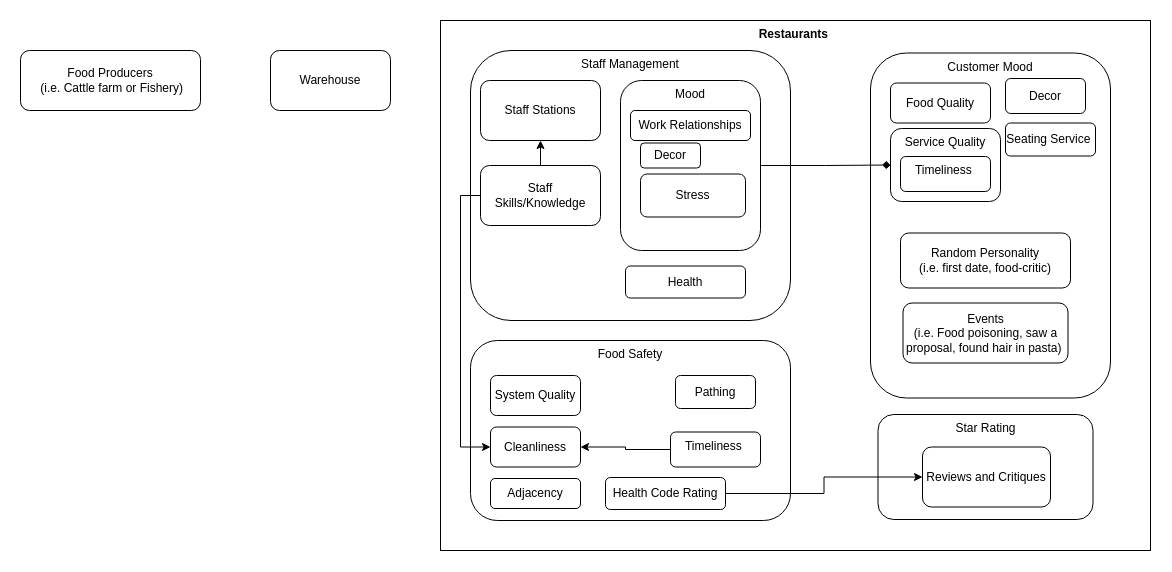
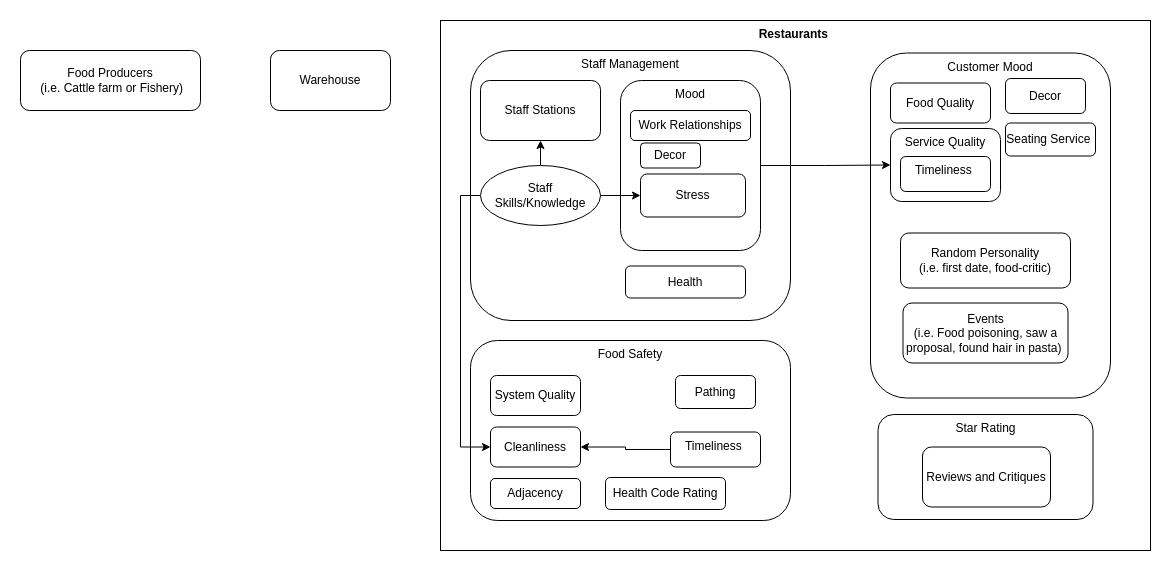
- <mxCell id="12" style="edgeStyle=orthogonalEdgeStyle;rounded=0;orthogonalLoop=1;jettySize=auto;html=1;exitX=1;exitY=0.5;exitDx=0;exitDy=0;entryX=0;entryY=0.5;entryDx=0;entryDy=0;endArrow=diamond;" edge="1" parent="1" source="13" target="16"><mxGeometry relative="1" as="geometry" /></mxCell>
+ <mxCell id="12" style="edgeStyle=orthogonalEdgeStyle;rounded=0;orthogonalLoop=1;jettySize=auto;html=1;exitX=1;exitY=0.5;exitDx=0;exitDy=0;entryX=0;entryY=0.5;entryDx=0;entryDy=0;" edge="1" parent="1" source="13" target="16"><mxGeometry relative="1" as="geometry" /></mxCell>
- <mxCell id="10" value="Staff Skills/Knowledge" style="rounded=1;whiteSpace=wrap;html=1;align=center;" vertex="1" parent="1"><mxGeometry x="480" y="165" width="120" height="60" as="geometry" /></mxCell>
+ <mxCell id="10" value="Staff Skills/Knowledge" style="ellipse;whiteSpace=wrap;html=1;align=center;" vertex="1" parent="1"><mxGeometry x="480" y="165" width="120" height="60" as="geometry" /></mxCell>
+ <mxCell id="24" style="edgeStyle=orthogonalEdgeStyle;rounded=0;orthogonalLoop=1;jettySize=auto;html=1;exitX=1;exitY=0.5;exitDx=0;exitDy=0;entryX=0;entryY=0.5;entryDx=0;entryDy=0;" edge="1" parent="1" source="10" target="20"><mxGeometry relative="1" as="geometry" /></mxCell>
- <mxCell id="34" style="edgeStyle=orthogonalEdgeStyle;rounded=0;orthogonalLoop=1;jettySize=auto;html=1;exitX=1;exitY=0.5;exitDx=0;exitDy=0;entryX=0;entryY=0.5;entryDx=0;entryDy=0;" edge="1" parent="1" source="35" target="33"><mxGeometry relative="1" as="geometry" /></mxCell>
